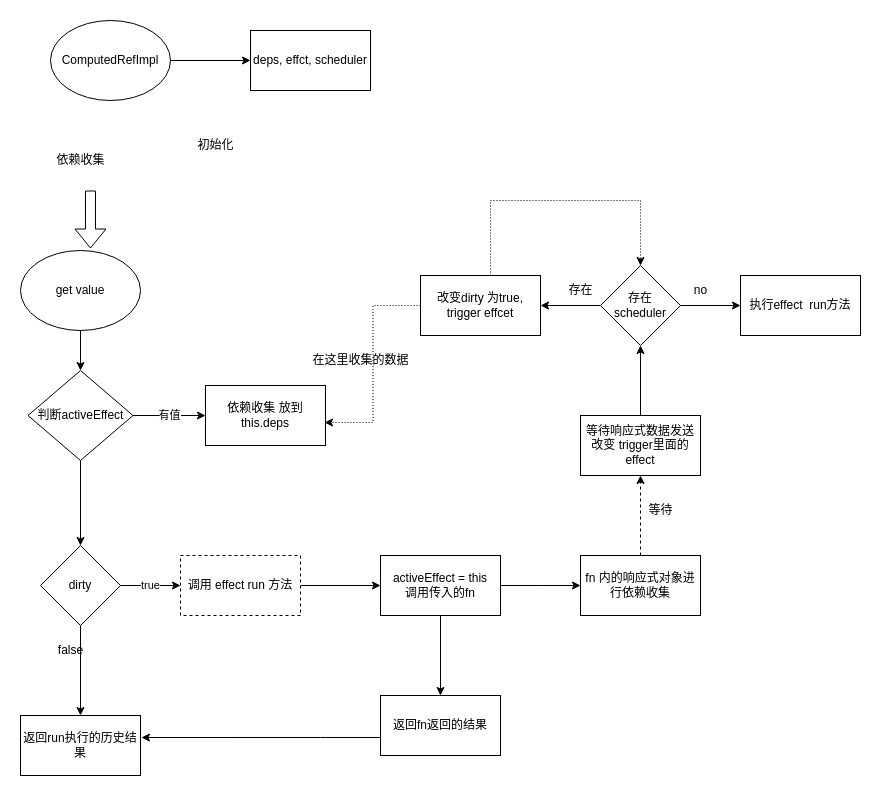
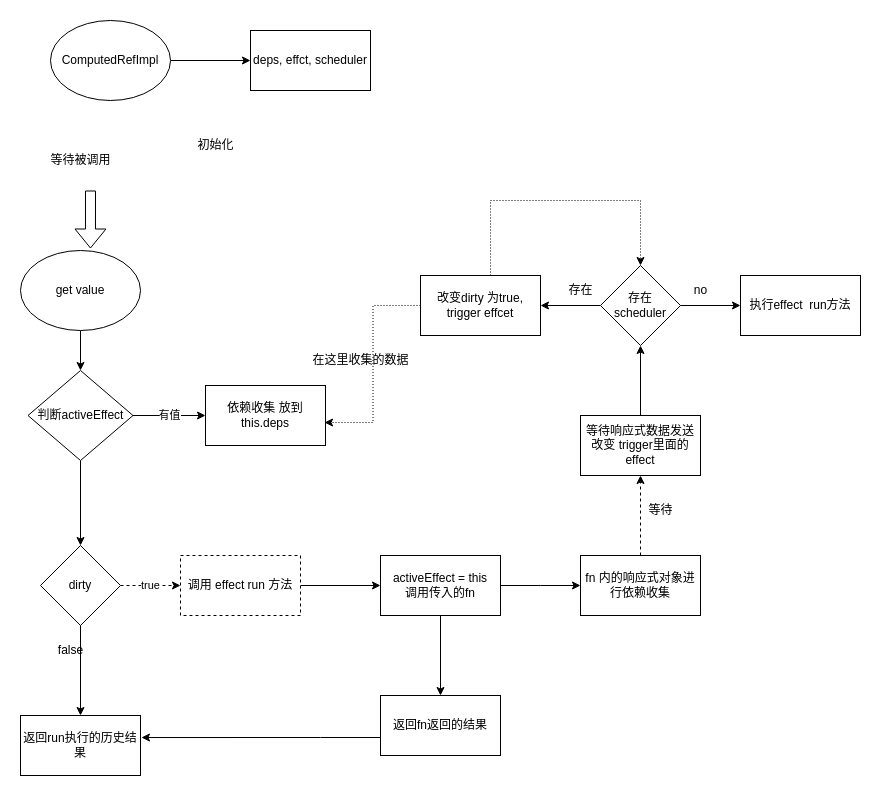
- <mxCell id="40" value="依赖收集" style="text;html=1;align=center;verticalAlign=middle;resizable=0;points=[];autosize=1;strokeColor=none;fillColor=none;" vertex="1" parent="1"><mxGeometry x="40" y="150" width="80" height="20" as="geometry" /></mxCell>
+ <mxCell id="40" value="等待被调用" style="text;html=1;align=center;verticalAlign=middle;resizable=0;points=[];autosize=1;strokeColor=none;fillColor=none;" vertex="1" parent="1"><mxGeometry x="40" y="150" width="80" height="20" as="geometry" /></mxCell>
- <mxCell id="8" value="true" style="edgeStyle=orthogonalEdgeStyle;rounded=0;orthogonalLoop=1;jettySize=auto;html=1;" edge="1" parent="1" source="10" target="12"><mxGeometry relative="1" as="geometry" /></mxCell>
+ <mxCell id="8" value="true" style="edgeStyle=orthogonalEdgeStyle;rounded=0;orthogonalLoop=1;jettySize=auto;html=1;dashed=1;" edge="1" parent="1" source="10" target="12"><mxGeometry relative="1" as="geometry" /></mxCell>
